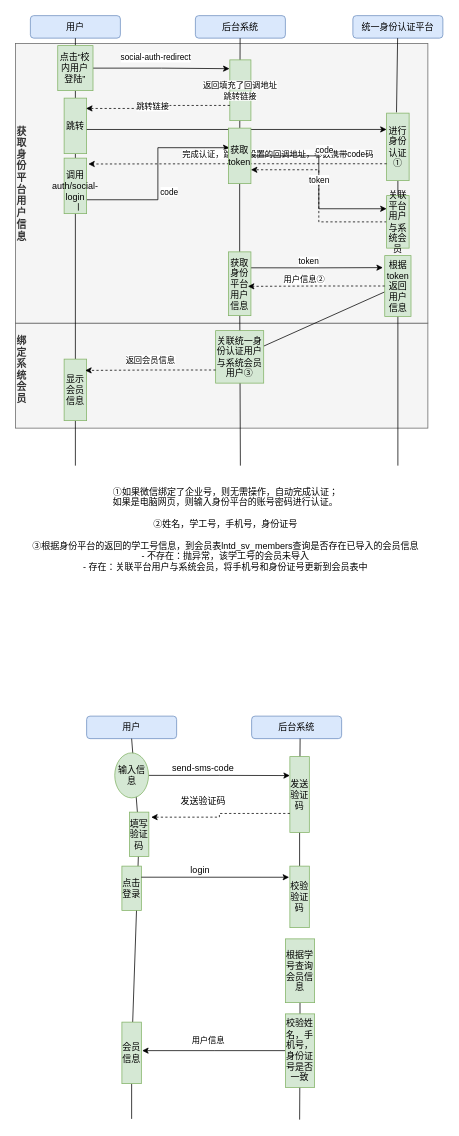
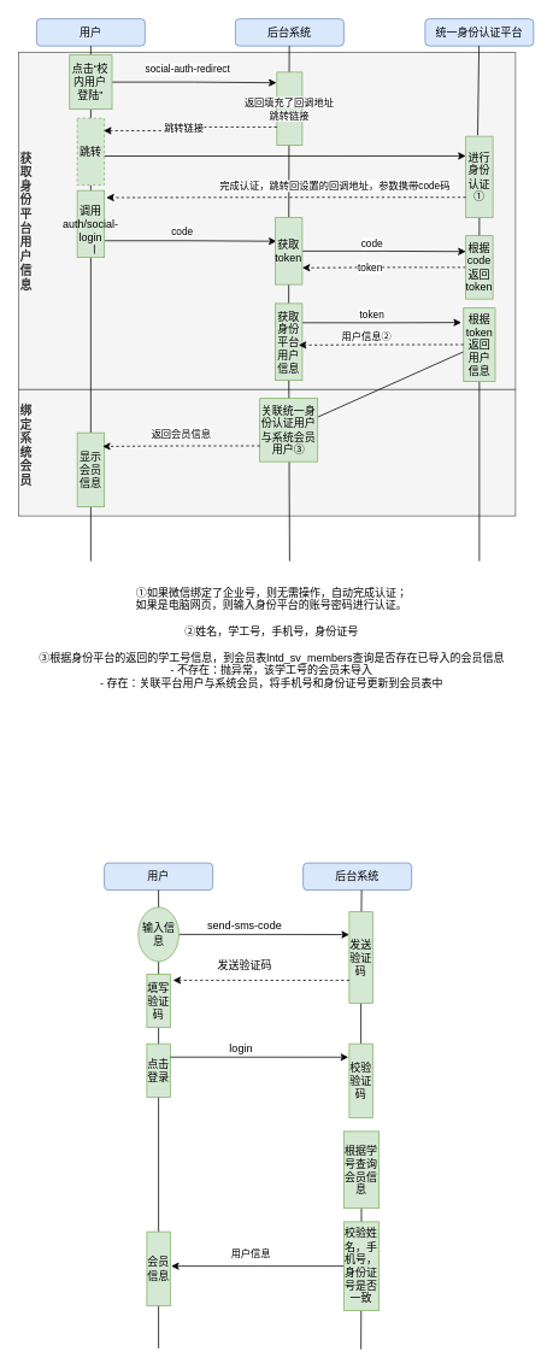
- <mxCell id="18" value="跳转" style="rounded=0;whiteSpace=wrap;html=1;fillColor=#d5e8d4;strokeColor=#82b366;" vertex="1" parent="1"><mxGeometry x="85" y="130" width="30" height="74" as="geometry" /></mxCell>
+ <mxCell id="18" value="跳转" style="rounded=0;whiteSpace=wrap;html=1;fillColor=#d5e8d4;strokeColor=#82b366;dashed=1;" vertex="1" parent="1"><mxGeometry x="85" y="130" width="30" height="74" as="geometry" /></mxCell>
- <mxCell id="32" value="获取token" style="rounded=0;whiteSpace=wrap;html=1;fillColor=#d5e8d4;strokeColor=#82b366;" vertex="1" parent="1"><mxGeometry x="304.06" y="170" width="30" height="74" as="geometry" /></mxCell>
+ <mxCell id="32" value="获取token" style="rounded=0;whiteSpace=wrap;html=1;fillColor=#d5e8d4;strokeColor=#82b366;" vertex="1" parent="1"><mxGeometry x="304.06" y="240" width="30" height="74" as="geometry" /></mxCell>
- <mxCell id="36" value="关联平台用户与系统会员" style="rounded=0;whiteSpace=wrap;html=1;fillColor=#d5e8d4;strokeColor=#82b366;" vertex="1" parent="1"><mxGeometry x="515" y="260" width="30" height="70" as="geometry" /></mxCell>
+ <mxCell id="36" value="根据code返回token" style="rounded=0;whiteSpace=wrap;html=1;fillColor=#d5e8d4;strokeColor=#82b366;" vertex="1" parent="1"><mxGeometry x="515" y="260" width="30" height="70" as="geometry" /></mxCell>
- <mxCell id="60" value="填写验证码" style="rounded=0;whiteSpace=wrap;html=1;fillColor=#d5e8d4;strokeColor=#82b366;" vertex="1" parent="1"><mxGeometry x="172.03" y="1082" width="25.94" height="59" as="geometry" /></mxCell>
+ <mxCell id="60" value="填写验证码" style="rounded=0;whiteSpace=wrap;html=1;fillColor=#d5e8d4;strokeColor=#82b366;" vertex="1" parent="1"><mxGeometry x="162.03" y="1077" width="25.94" height="59" as="geometry" /></mxCell>
